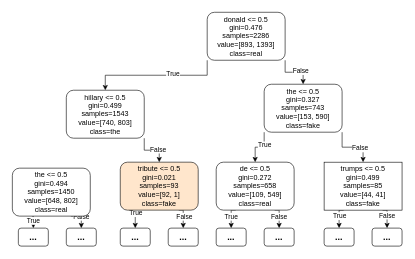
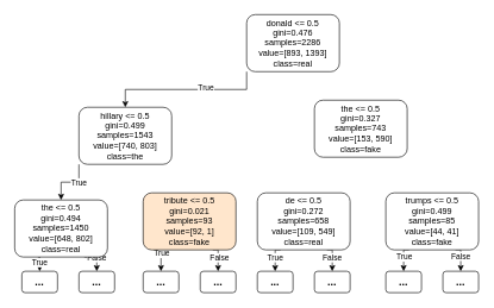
- <mxCell id="4" style="edgeStyle=orthogonalEdgeStyle;rounded=0;orthogonalLoop=1;jettySize=auto;html=1;exitX=1;exitY=1;exitDx=0;exitDy=0;" edge="1" parent="1" source="6" target="16"><mxGeometry relative="1" as="geometry" /></mxCell>
- <mxCell id="5" value="False" style="edgeLabel;html=1;align=center;verticalAlign=middle;resizable=0;points=[];" vertex="1" connectable="0" parent="4"><mxGeometry x="0.28" y="3" relative="1" as="geometry"><mxPoint as="offset" /></mxGeometry></mxCell>
- <mxCell id="12" style="edgeStyle=orthogonalEdgeStyle;rounded=0;orthogonalLoop=1;jettySize=auto;html=1;exitX=0;exitY=1;exitDx=0;exitDy=0;" edge="1" parent="1" source="16" target="31"><mxGeometry relative="1" as="geometry" /></mxCell>
- <mxCell id="13" value="True" style="edgeLabel;html=1;align=center;verticalAlign=middle;resizable=0;points=[];" vertex="1" connectable="0" parent="12"><mxGeometry x="-0.358" relative="1" as="geometry"><mxPoint as="offset" /></mxGeometry></mxCell>
- <mxCell id="14" style="edgeStyle=orthogonalEdgeStyle;rounded=0;orthogonalLoop=1;jettySize=auto;html=1;exitX=1;exitY=1;exitDx=0;exitDy=0;" edge="1" parent="1" source="16" target="36"><mxGeometry relative="1" as="geometry" /></mxCell>
- <mxCell id="15" value="False" style="edgeLabel;html=1;align=center;verticalAlign=middle;resizable=0;points=[];" vertex="1" connectable="0" parent="14"><mxGeometry x="0.263" y="-1" relative="1" as="geometry"><mxPoint as="offset" /></mxGeometry></mxCell>
- <mxCell id="9" style="edgeStyle=orthogonalEdgeStyle;rounded=0;orthogonalLoop=1;jettySize=auto;html=1;exitX=1;exitY=1;exitDx=0;exitDy=0;entryX=0.5;entryY=0;entryDx=0;entryDy=0;" edge="1" parent="1" source="11" target="26"><mxGeometry relative="1" as="geometry" /></mxCell>
- <mxCell id="10" value="False" style="edgeLabel;html=1;align=center;verticalAlign=middle;resizable=0;points=[];" vertex="1" connectable="0" parent="9"><mxGeometry x="0.287" y="2" relative="1" as="geometry"><mxPoint as="offset" /></mxGeometry></mxCell>
+ <mxCell id="7" style="edgeStyle=orthogonalEdgeStyle;rounded=0;orthogonalLoop=1;jettySize=auto;html=1;exitX=0;exitY=1;exitDx=0;exitDy=0;" edge="1" parent="1" source="11" target="21"><mxGeometry relative="1" as="geometry" /></mxCell>
+ <mxCell id="8" value="True" style="edgeLabel;html=1;align=center;verticalAlign=middle;resizable=0;points=[];" vertex="1" connectable="0" parent="7"><mxGeometry x="-0.273" y="1" relative="1" as="geometry"><mxPoint x="1" y="-1" as="offset" /></mxGeometry></mxCell>
- <mxCell id="36" value="trumps &amp;lt;= 0.5&lt;br&gt;gini=0.499&lt;br&gt;samples=85&lt;br&gt;value=[44, 41]&lt;br&gt;class=fake" style="whiteSpace=wrap;html=1;rounded=0;" vertex="1" parent="1"><mxGeometry x="540" y="270" width="130" height="80" as="geometry" /></mxCell>
+ <mxCell id="36" value="trumps &amp;lt;= 0.5&lt;br&gt;gini=0.499&lt;br&gt;samples=85&lt;br&gt;value=[44, 41]&lt;br&gt;class=fake" style="rounded=1;whiteSpace=wrap;html=1;" vertex="1" parent="1"><mxGeometry x="540" y="270" width="130" height="80" as="geometry" /></mxCell>
